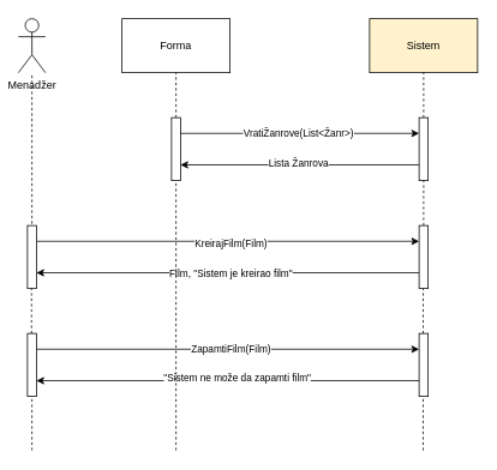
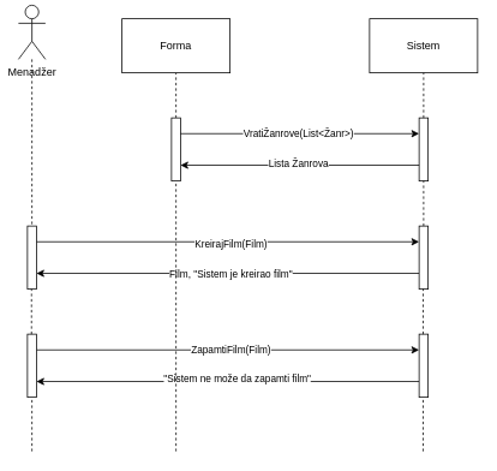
- <mxCell id="13" value="Menadžer" style="shape=umlActor;verticalLabelPosition=bottom;verticalAlign=top;html=1;outlineConnect=0;" parent="1" vertex="1"><mxGeometry x="20" y="20" width="30" height="60" as="geometry" /></mxCell>
+ <mxCell id="13" value="Menadžer" style="shape=umlActor;verticalLabelPosition=bottom;verticalAlign=top;html=1;outlineConnect=0;" parent="1" vertex="1"><mxGeometry x="20" y="5" width="30" height="60" as="geometry" /></mxCell>
- <mxCell id="2" value="Sistem" style="rounded=0;whiteSpace=wrap;html=1;fillColor=#fff2cc;" parent="1" vertex="1"><mxGeometry x="410" y="20" width="120" height="60" as="geometry" /></mxCell>
+ <mxCell id="2" value="Sistem" style="rounded=0;whiteSpace=wrap;html=1;" parent="1" vertex="1"><mxGeometry x="410" y="20" width="120" height="60" as="geometry" /></mxCell>
